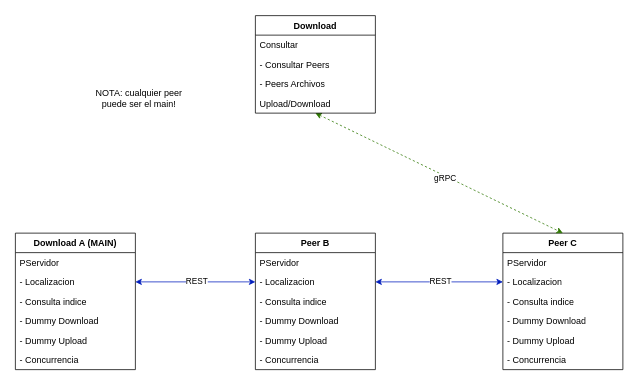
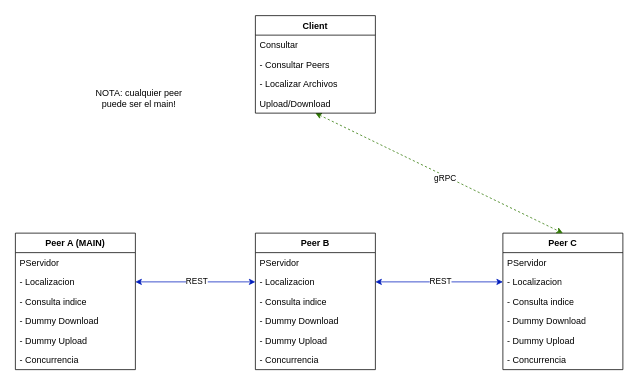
- <mxCell id="29" value="Download" style="swimlane;fontStyle=1;align=center;verticalAlign=top;childLayout=stackLayout;horizontal=1;startSize=26;horizontalStack=0;resizeParent=1;resizeParentMax=0;resizeLast=0;collapsible=1;marginBottom=0;whiteSpace=wrap;html=1;" vertex="1" parent="1"><mxGeometry x="340" y="20" width="160" height="130" as="geometry" /></mxCell>
+ <mxCell id="29" value="Client" style="swimlane;fontStyle=1;align=center;verticalAlign=top;childLayout=stackLayout;horizontal=1;startSize=26;horizontalStack=0;resizeParent=1;resizeParentMax=0;resizeLast=0;collapsible=1;marginBottom=0;whiteSpace=wrap;html=1;" vertex="1" parent="1"><mxGeometry x="340" y="20" width="160" height="130" as="geometry" /></mxCell>
- <mxCell id="32" value="- Peers Archivos" style="text;strokeColor=none;fillColor=none;align=left;verticalAlign=top;spacingLeft=4;spacingRight=4;overflow=hidden;rotatable=0;points=[[0,0.5],[1,0.5]];portConstraint=eastwest;whiteSpace=wrap;html=1;" vertex="1" parent="29"><mxGeometry y="78" width="160" height="26" as="geometry" /></mxCell>
+ <mxCell id="32" value="- Localizar Archivos" style="text;strokeColor=none;fillColor=none;align=left;verticalAlign=top;spacingLeft=4;spacingRight=4;overflow=hidden;rotatable=0;points=[[0,0.5],[1,0.5]];portConstraint=eastwest;whiteSpace=wrap;html=1;" vertex="1" parent="29"><mxGeometry y="78" width="160" height="26" as="geometry" /></mxCell>
- <mxCell id="2" value="&lt;div&gt;Download A (MAIN)&lt;/div&gt;" style="swimlane;fontStyle=1;align=center;verticalAlign=top;childLayout=stackLayout;horizontal=1;startSize=26;horizontalStack=0;resizeParent=1;resizeParentMax=0;resizeLast=0;collapsible=1;marginBottom=0;whiteSpace=wrap;html=1;" parent="1" vertex="1"><mxGeometry x="20" y="310" width="160" height="182" as="geometry" /></mxCell>
+ <mxCell id="2" value="&lt;div&gt;Peer A (MAIN)&lt;/div&gt;" style="swimlane;fontStyle=1;align=center;verticalAlign=top;childLayout=stackLayout;horizontal=1;startSize=26;horizontalStack=0;resizeParent=1;resizeParentMax=0;resizeLast=0;collapsible=1;marginBottom=0;whiteSpace=wrap;html=1;" parent="1" vertex="1"><mxGeometry x="20" y="310" width="160" height="182" as="geometry" /></mxCell>
